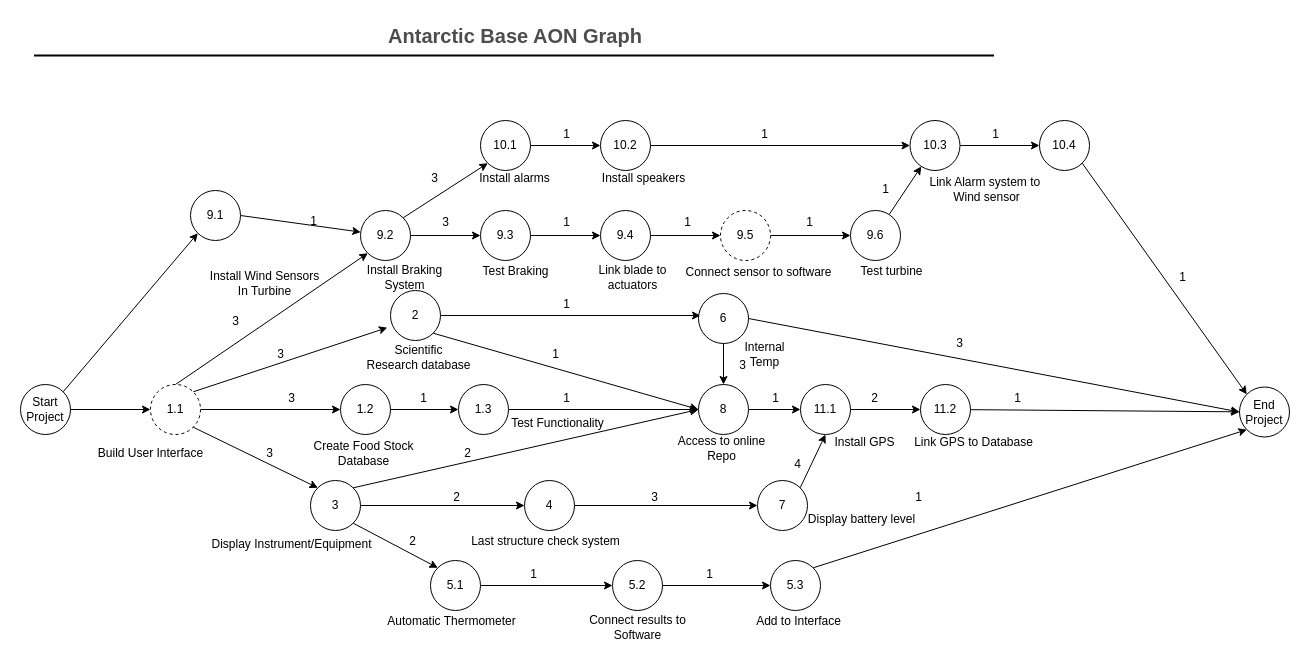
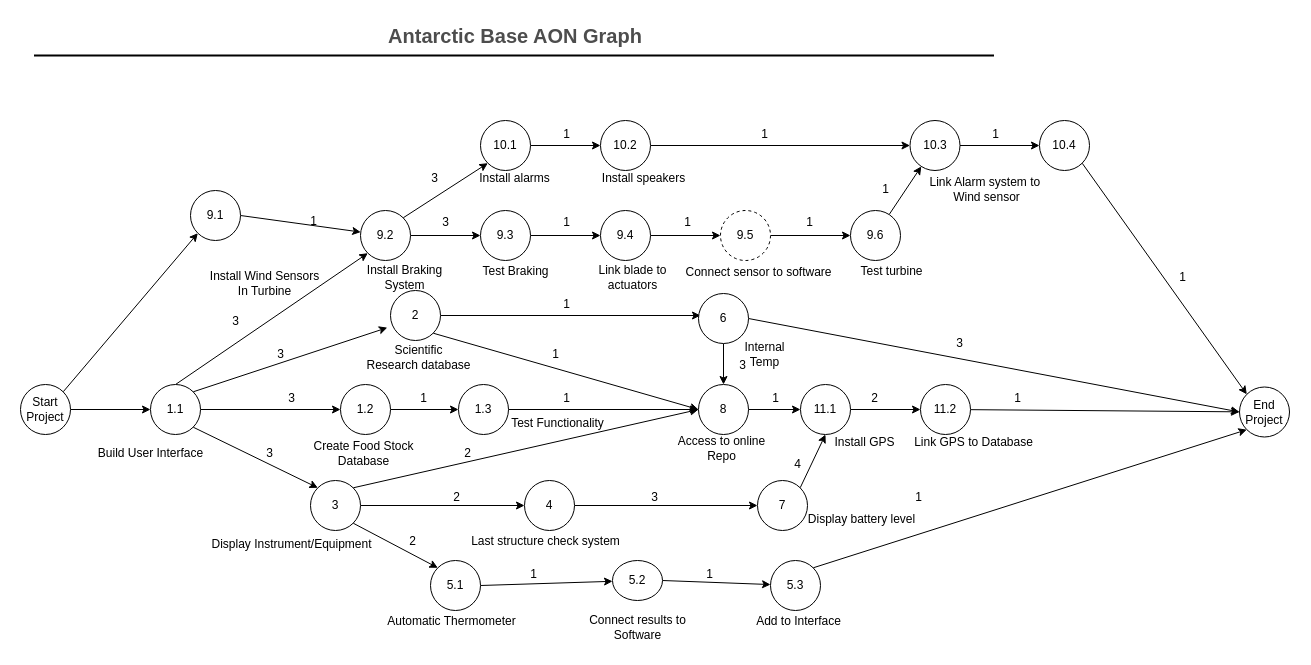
- <mxCell id="27" value="1.1" style="ellipse;whiteSpace=wrap;html=1;aspect=fixed;dashed=1;" vertex="1" parent="1"><mxGeometry x="150" y="384" width="50" height="50" as="geometry" /></mxCell>
+ <mxCell id="27" value="1.1" style="ellipse;whiteSpace=wrap;html=1;aspect=fixed;" vertex="1" parent="1"><mxGeometry x="150" y="384" width="50" height="50" as="geometry" /></mxCell>
- <mxCell id="7" value="5.2" style="ellipse;whiteSpace=wrap;html=1;aspect=fixed;" vertex="1" parent="1"><mxGeometry x="612" y="560" width="50" height="50" as="geometry" /></mxCell>
+ <mxCell id="7" value="5.2" style="ellipse;whiteSpace=wrap;html=1;aspect=fixed;" vertex="1" parent="1"><mxGeometry x="612" y="560" width="50" height="40" as="geometry" /></mxCell>
